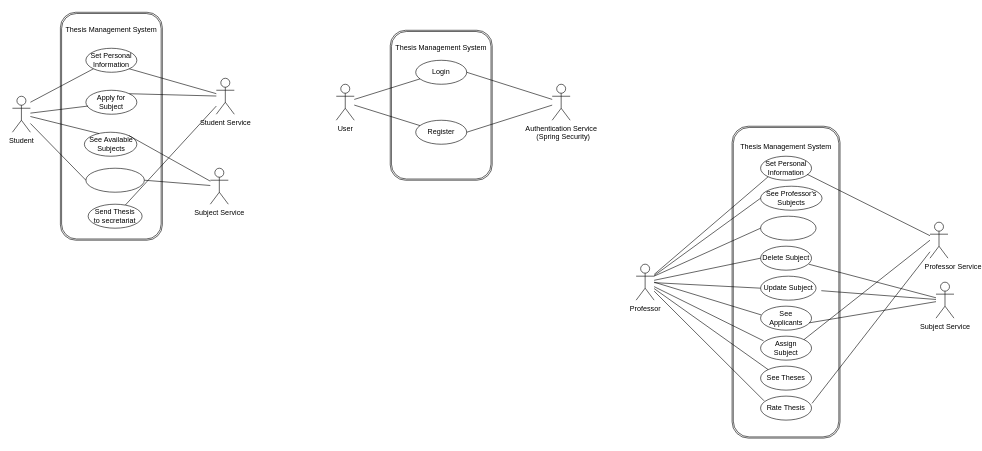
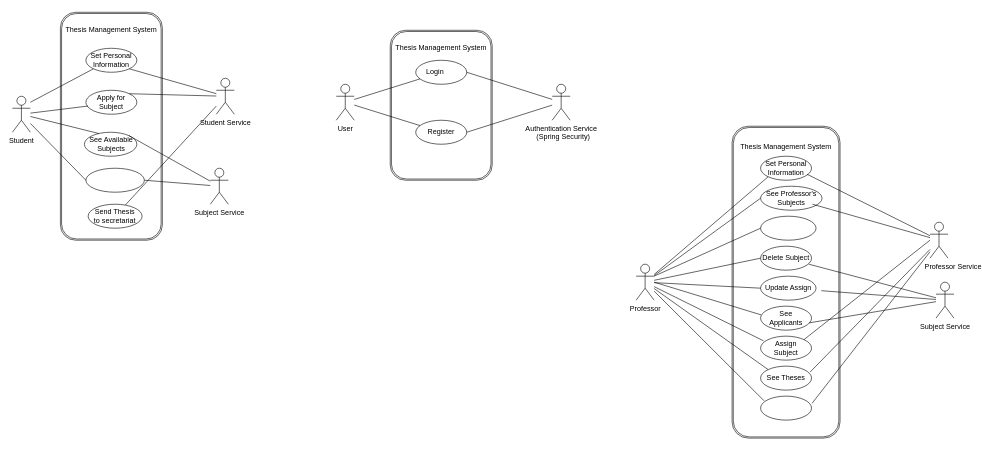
- <mxCell id="7" value="Login" style="text;html=1;strokeColor=none;fillColor=none;align=center;verticalAlign=middle;whiteSpace=wrap;rounded=0;" vertex="1" parent="1"><mxGeometry x="715" y="110" width="40" height="20" as="geometry" /></mxCell>
+ <mxCell id="7" value="Login" style="text;html=1;strokeColor=none;fillColor=none;align=center;verticalAlign=middle;whiteSpace=wrap;rounded=0;" vertex="1" parent="1"><mxGeometry x="705" y="110" width="40" height="20" as="geometry" /></mxCell>
+ <mxCell id="69" value="" style="endArrow=none;html=1;" edge="1" parent="1" source="65" target="66"><mxGeometry width="50" height="50" relative="1" as="geometry"><mxPoint x="1230" y="480" as="sourcePoint" /><mxPoint x="1550" y="340" as="targetPoint" /></mxGeometry></mxCell>
- <mxCell id="62" value="Update Subject" style="text;html=1;strokeColor=none;fillColor=none;align=center;verticalAlign=middle;whiteSpace=wrap;rounded=0;" vertex="1" parent="1"><mxGeometry x="1258.75" y="470" width="110" height="20" as="geometry" /></mxCell>
+ <mxCell id="62" value="Update Assign" style="text;html=1;strokeColor=none;fillColor=none;align=center;verticalAlign=middle;whiteSpace=wrap;rounded=0;" vertex="1" parent="1"><mxGeometry x="1258.75" y="470" width="110" height="20" as="geometry" /></mxCell>
+ <mxCell id="74" value="" style="endArrow=none;html=1;exitX=1;exitY=0;exitDx=0;exitDy=0;" edge="1" parent="1" source="59" target="66"><mxGeometry width="50" height="50" relative="1" as="geometry"><mxPoint x="1230" y="480" as="sourcePoint" /><mxPoint x="1280" y="430" as="targetPoint" /></mxGeometry></mxCell>
- <mxCell id="60" value="Rate Thesis" style="text;html=1;strokeColor=none;fillColor=none;align=center;verticalAlign=middle;whiteSpace=wrap;rounded=0;" vertex="1" parent="1"><mxGeometry x="1275" y="670" width="70" height="20" as="geometry" /></mxCell>
